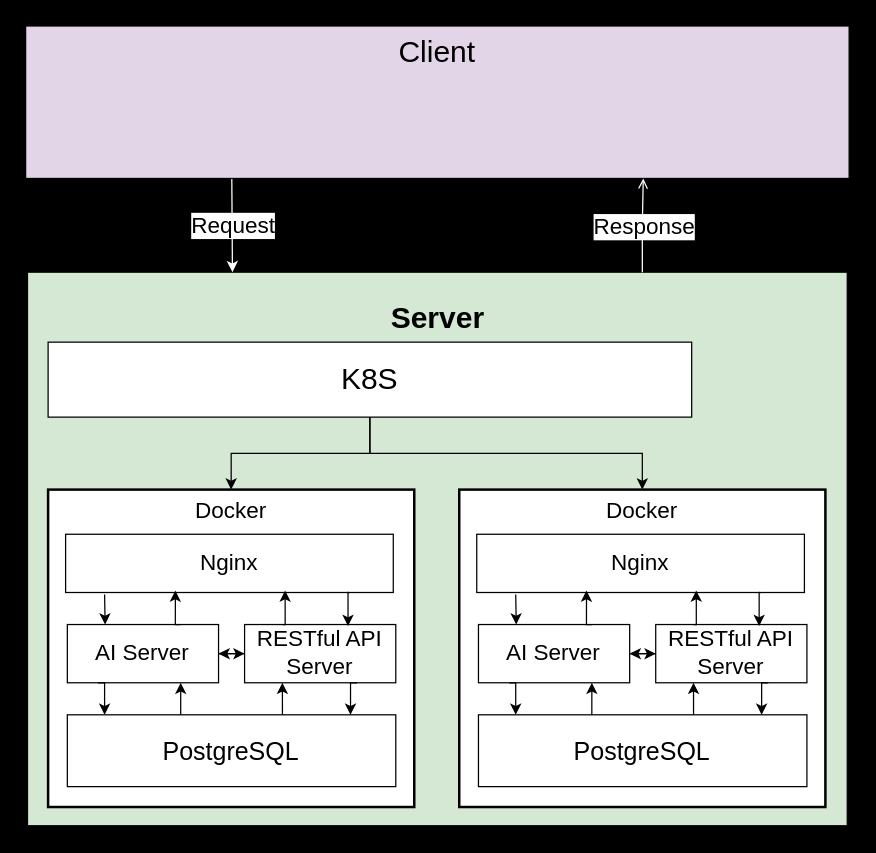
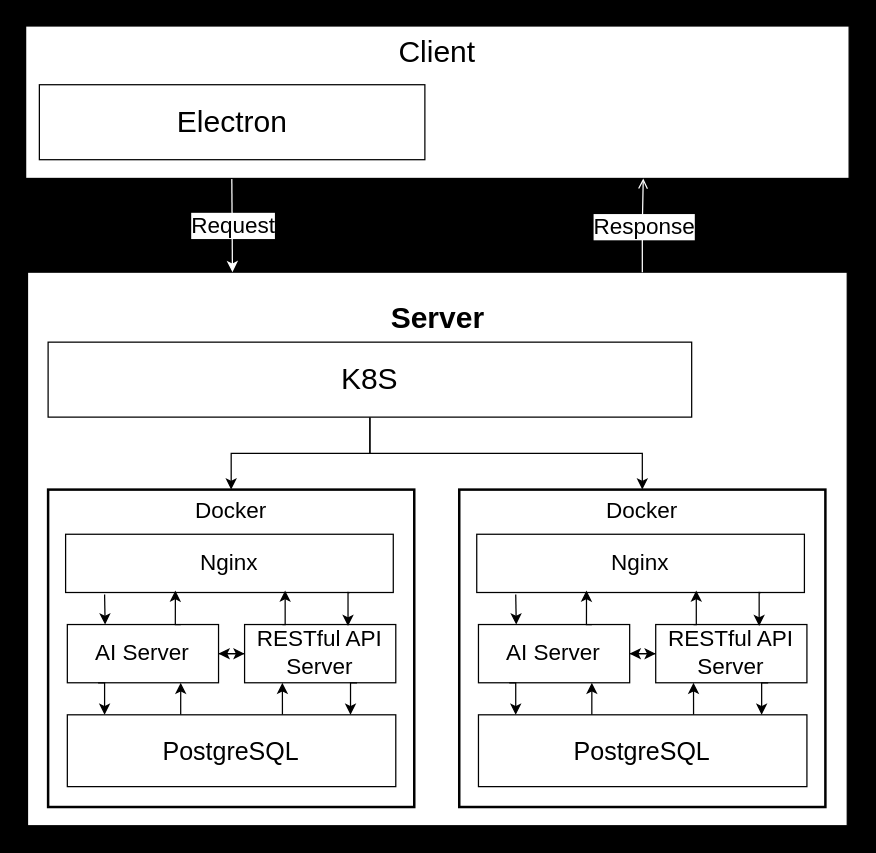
- <mxCell id="41" value="&lt;font style=&quot;font-size: 24px;&quot;&gt;Client&lt;/font&gt;" style="rounded=0;whiteSpace=wrap;html=1;verticalAlign=top;align=center;fillColor=#e1d5e7;" parent="38" vertex="1"><mxGeometry width="659" height="122" as="geometry" /></mxCell>
+ <mxCell id="41" value="&lt;font style=&quot;font-size: 24px;&quot;&gt;Client&lt;/font&gt;" style="rounded=0;whiteSpace=wrap;html=1;verticalAlign=top;align=center;" parent="38" vertex="1"><mxGeometry width="659" height="122" as="geometry" /></mxCell>
+ <mxCell id="44" value="&lt;font style=&quot;font-size: 24px;&quot;&gt;Electron&lt;/font&gt;" style="rounded=0;whiteSpace=wrap;html=1;" parent="38" vertex="1"><mxGeometry x="11" y="47" width="308.5" height="60" as="geometry" /></mxCell>
- <mxCell id="2" value="&lt;h1 style=&quot;font-size: 24px;&quot;&gt;Server&lt;/h1&gt;" style="rounded=0;whiteSpace=wrap;html=1;align=center;verticalAlign=top;fillColor=#d5e8d4;" parent="1" vertex="1"><mxGeometry x="21.5" y="217" width="656" height="443" as="geometry" /></mxCell>
+ <mxCell id="2" value="&lt;h1 style=&quot;font-size: 24px;&quot;&gt;Server&lt;/h1&gt;" style="rounded=0;whiteSpace=wrap;html=1;align=center;verticalAlign=top;" parent="1" vertex="1"><mxGeometry x="21.5" y="217" width="656" height="443" as="geometry" /></mxCell>
